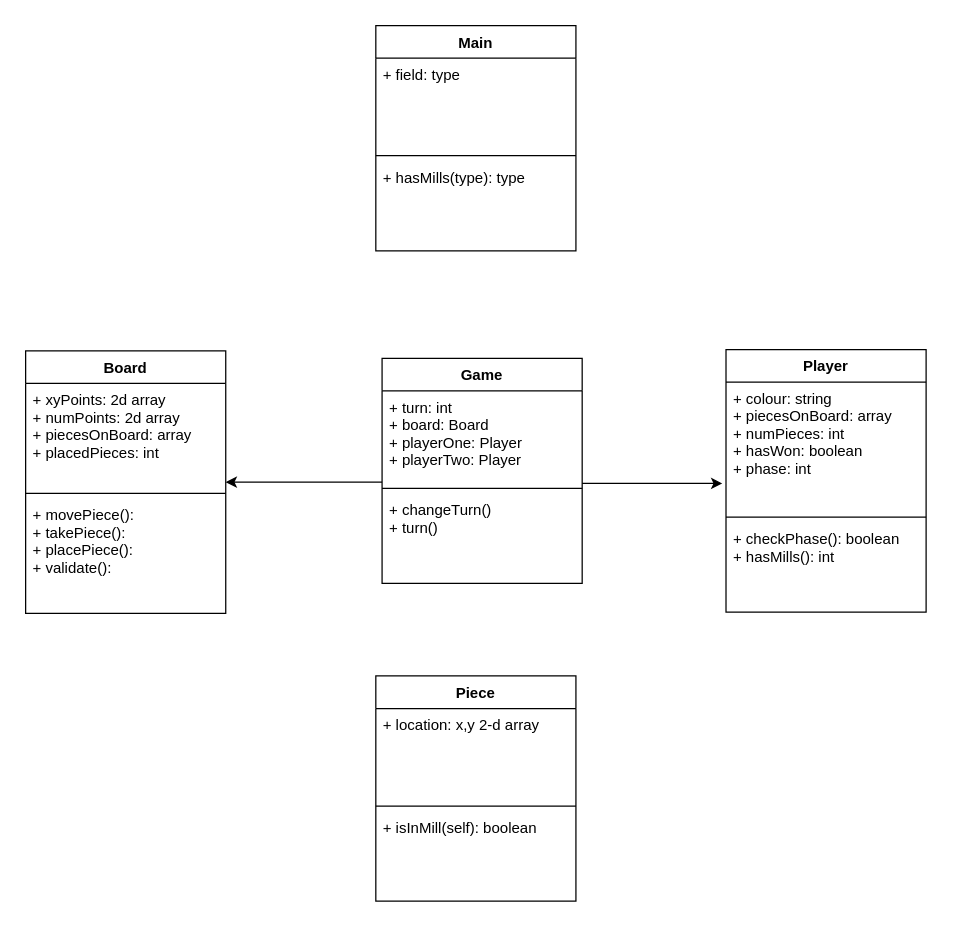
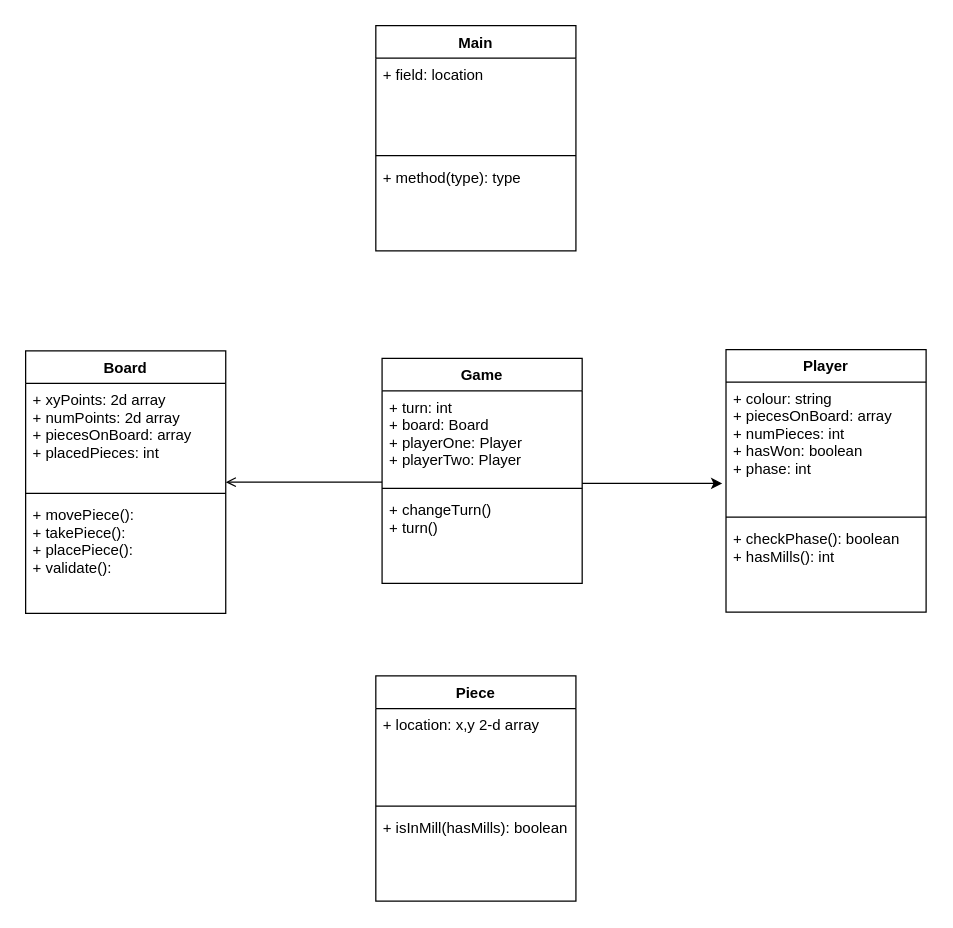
- <mxCell id="21" value="+ field: type" style="text;strokeColor=none;fillColor=none;align=left;verticalAlign=top;spacingLeft=4;spacingRight=4;overflow=hidden;rotatable=0;points=[[0,0.5],[1,0.5]];portConstraint=eastwest;" vertex="1" parent="20"><mxGeometry y="26" width="160" height="74" as="geometry" /></mxCell>
+ <mxCell id="21" value="+ field: location" style="text;strokeColor=none;fillColor=none;align=left;verticalAlign=top;spacingLeft=4;spacingRight=4;overflow=hidden;rotatable=0;points=[[0,0.5],[1,0.5]];portConstraint=eastwest;" vertex="1" parent="20"><mxGeometry y="26" width="160" height="74" as="geometry" /></mxCell>
- <mxCell id="23" value="+ hasMills(type): type" style="text;strokeColor=none;fillColor=none;align=left;verticalAlign=top;spacingLeft=4;spacingRight=4;overflow=hidden;rotatable=0;points=[[0,0.5],[1,0.5]];portConstraint=eastwest;" vertex="1" parent="20"><mxGeometry y="108" width="160" height="72" as="geometry" /></mxCell>
+ <mxCell id="23" value="+ method(type): type" style="text;strokeColor=none;fillColor=none;align=left;verticalAlign=top;spacingLeft=4;spacingRight=4;overflow=hidden;rotatable=0;points=[[0,0.5],[1,0.5]];portConstraint=eastwest;" vertex="1" parent="20"><mxGeometry y="108" width="160" height="72" as="geometry" /></mxCell>
- <mxCell id="2" style="edgeStyle=orthogonalEdgeStyle;rounded=0;orthogonalLoop=1;jettySize=auto;html=1;entryX=1;entryY=0.5;entryDx=0;entryDy=0;" edge="1" parent="1" source="4" target="8"><mxGeometry relative="1" as="geometry"><Array as="points"><mxPoint x="280" y="385" /><mxPoint x="280" y="385" /></Array></mxGeometry></mxCell>
+ <mxCell id="2" style="edgeStyle=orthogonalEdgeStyle;rounded=0;orthogonalLoop=1;jettySize=auto;html=1;entryX=1;entryY=0.5;entryDx=0;entryDy=0;endArrow=open;" edge="1" parent="1" source="4" target="8"><mxGeometry relative="1" as="geometry"><Array as="points"><mxPoint x="280" y="385" /><mxPoint x="280" y="385" /></Array></mxGeometry></mxCell>
- <mxCell id="15" value="+ isInMill(self): boolean" style="text;strokeColor=none;fillColor=none;align=left;verticalAlign=top;spacingLeft=4;spacingRight=4;overflow=hidden;rotatable=0;points=[[0,0.5],[1,0.5]];portConstraint=eastwest;" vertex="1" parent="12"><mxGeometry y="108" width="160" height="72" as="geometry" /></mxCell>
+ <mxCell id="15" value="+ isInMill(hasMills): boolean" style="text;strokeColor=none;fillColor=none;align=left;verticalAlign=top;spacingLeft=4;spacingRight=4;overflow=hidden;rotatable=0;points=[[0,0.5],[1,0.5]];portConstraint=eastwest;" vertex="1" parent="12"><mxGeometry y="108" width="160" height="72" as="geometry" /></mxCell>
